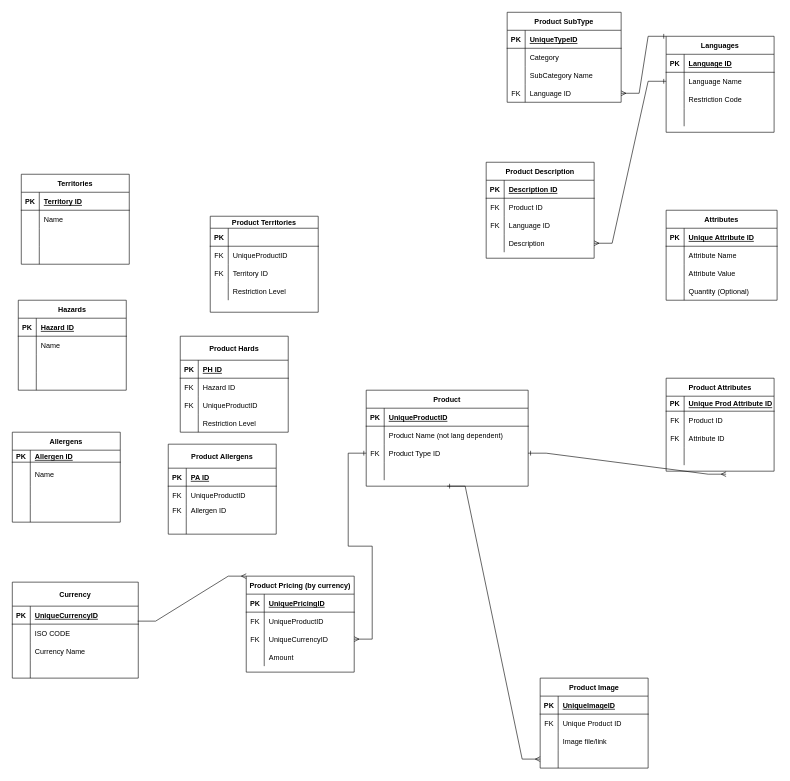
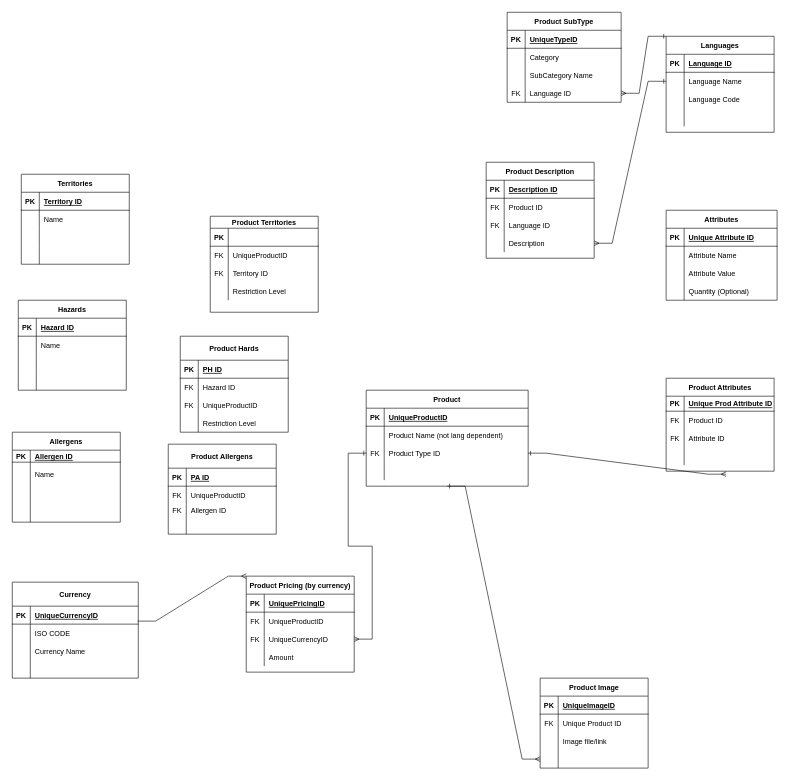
- <mxCell id="76" value="Restriction Code" style="shape=partialRectangle;connectable=0;fillColor=none;top=0;left=0;bottom=0;right=0;align=left;spacingLeft=6;overflow=hidden;" parent="74" vertex="1"><mxGeometry x="30" width="150" height="30" as="geometry"><mxRectangle width="150" height="30" as="alternateBounds" /></mxGeometry></mxCell>
+ <mxCell id="76" value="Language Code" style="shape=partialRectangle;connectable=0;fillColor=none;top=0;left=0;bottom=0;right=0;align=left;spacingLeft=6;overflow=hidden;" parent="74" vertex="1"><mxGeometry x="30" width="150" height="30" as="geometry"><mxRectangle width="150" height="30" as="alternateBounds" /></mxGeometry></mxCell>
